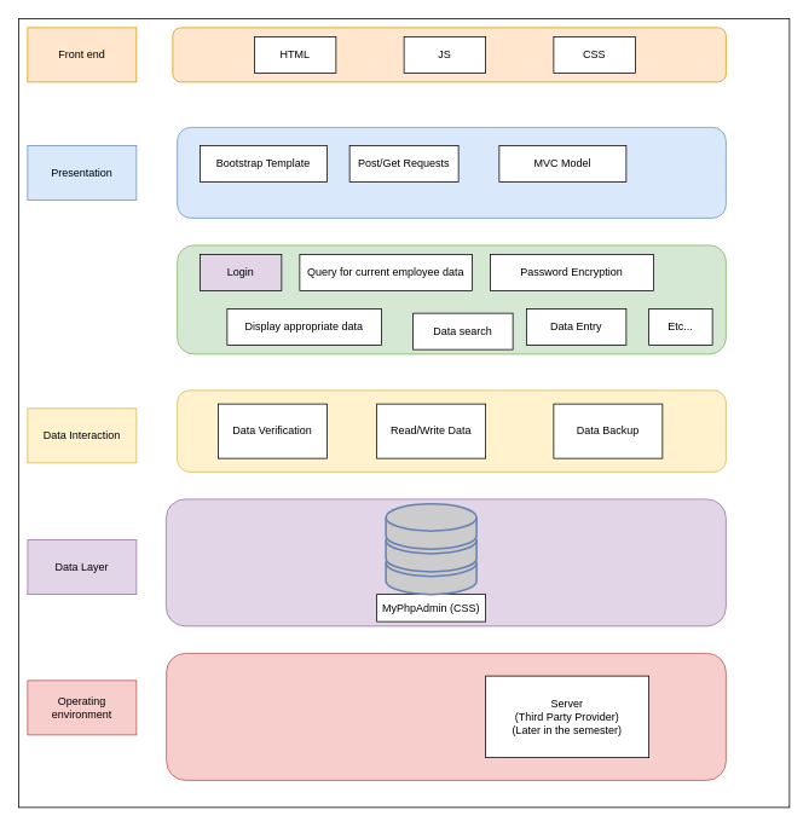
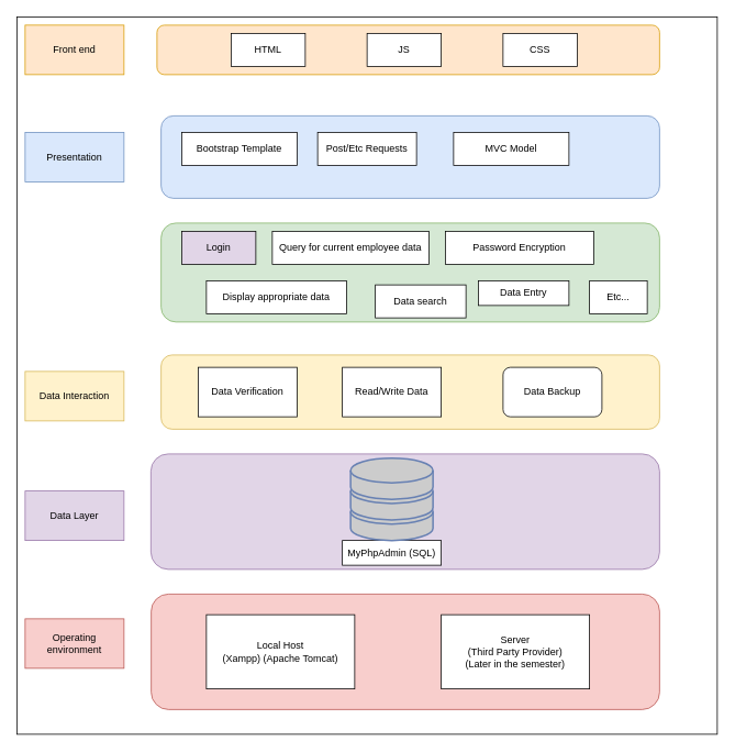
- <mxCell id="27" value="Post/Get Requests" style="rounded=0;whiteSpace=wrap;html=1;" vertex="1" parent="1"><mxGeometry x="385" y="160" width="120" height="40" as="geometry" /></mxCell>
+ <mxCell id="27" value="Post/Etc Requests" style="rounded=0;whiteSpace=wrap;html=1;" vertex="1" parent="1"><mxGeometry x="385" y="160" width="120" height="40" as="geometry" /></mxCell>
- <mxCell id="30" value="Data Entry" style="rounded=0;whiteSpace=wrap;html=1;" vertex="1" parent="1"><mxGeometry x="580" y="340" width="110" height="40" as="geometry" /></mxCell>
+ <mxCell id="30" value="Data Entry" style="rounded=0;whiteSpace=wrap;html=1;" vertex="1" parent="1"><mxGeometry x="580" y="340" width="110" height="30" as="geometry" /></mxCell>
- <mxCell id="32" value="Data Backup" style="rounded=0;whiteSpace=wrap;html=1;" vertex="1" parent="1"><mxGeometry x="610" y="445" width="120" height="60" as="geometry" /></mxCell>
+ <mxCell id="32" value="Data Backup" style="whiteSpace=wrap;html=1;rounded=1;" vertex="1" parent="1"><mxGeometry x="610" y="445" width="120" height="60" as="geometry" /></mxCell>
- <mxCell id="18" value="MyPhpAdmin (CSS)" style="rounded=0;whiteSpace=wrap;html=1;" vertex="1" parent="1"><mxGeometry x="415" y="655" width="120" height="30" as="geometry" /></mxCell>
+ <mxCell id="18" value="MyPhpAdmin (SQL)" style="rounded=0;whiteSpace=wrap;html=1;" vertex="1" parent="1"><mxGeometry x="415" y="655" width="120" height="30" as="geometry" /></mxCell>
+ <mxCell id="24" value="Local Host&lt;br&gt;(Xampp) (Apache Tomcat)" style="rounded=0;whiteSpace=wrap;html=1;" vertex="1" parent="1"><mxGeometry x="250" y="745" width="180" height="90" as="geometry" /></mxCell>
